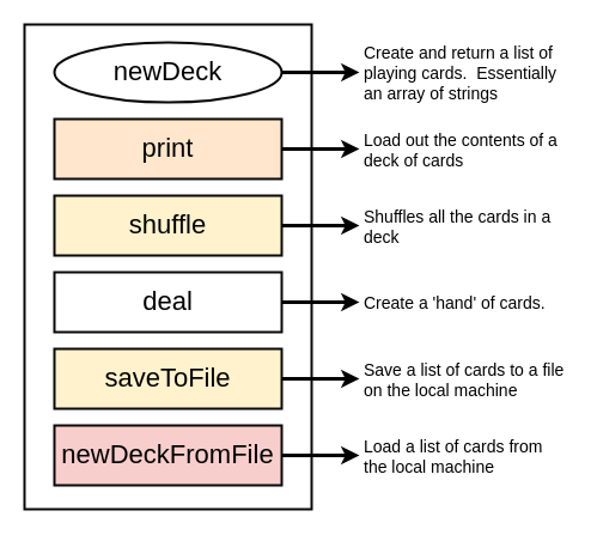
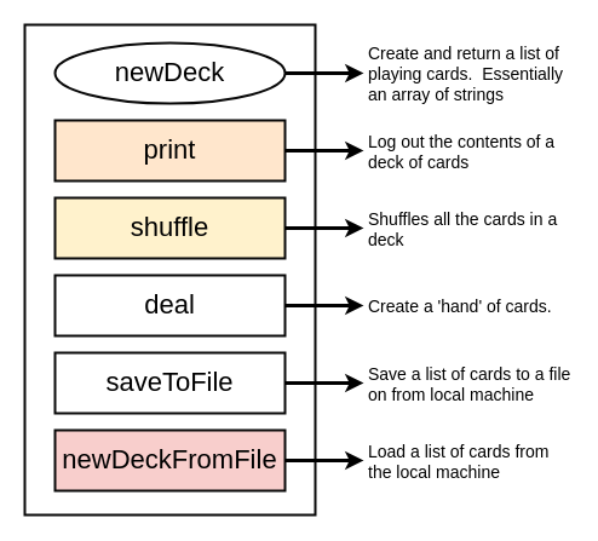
- <mxCell id="12" value="Load out the contents of a deck of cards" style="text;html=1;strokeColor=none;fillColor=none;align=left;verticalAlign=middle;whiteSpace=wrap;rounded=0;shadow=0;labelBackgroundColor=none;fontSize=14;fontColor=#000000;" parent="1" vertex="1"><mxGeometry x="302" y="97" width="170" height="55" as="geometry" /></mxCell>
+ <mxCell id="12" value="Log out the contents of a deck of cards" style="text;html=1;strokeColor=none;fillColor=none;align=left;verticalAlign=middle;whiteSpace=wrap;rounded=0;shadow=0;labelBackgroundColor=none;fontSize=14;fontColor=#000000;" parent="1" vertex="1"><mxGeometry x="302" y="97" width="170" height="55" as="geometry" /></mxCell>
- <mxCell id="8" value="saveToFile" style="rounded=0;whiteSpace=wrap;html=1;shadow=0;labelBackgroundColor=none;strokeColor=#080808;strokeWidth=2;fillColor=#fff2cc;fontSize=22;fontColor=#000000;align=center;" parent="1" vertex="1"><mxGeometry x="45" y="291" width="190" height="50" as="geometry" /></mxCell>
+ <mxCell id="8" value="saveToFile" style="rounded=0;whiteSpace=wrap;html=1;shadow=0;labelBackgroundColor=none;strokeColor=#080808;strokeWidth=2;fillColor=#ffffff;fontSize=22;fontColor=#000000;align=center;" parent="1" vertex="1"><mxGeometry x="45" y="291" width="190" height="50" as="geometry" /></mxCell>
- <mxCell id="18" value="Save a list of cards to a file on the local machine" style="text;html=1;strokeColor=none;fillColor=none;align=left;verticalAlign=middle;whiteSpace=wrap;rounded=0;shadow=0;labelBackgroundColor=none;fontSize=14;fontColor=#000000;" parent="1" vertex="1"><mxGeometry x="302" y="289" width="170" height="55" as="geometry" /></mxCell>
+ <mxCell id="18" value="Save a list of cards to a file on from local machine" style="text;html=1;strokeColor=none;fillColor=none;align=left;verticalAlign=middle;whiteSpace=wrap;rounded=0;shadow=0;labelBackgroundColor=none;fontSize=14;fontColor=#000000;" parent="1" vertex="1"><mxGeometry x="302" y="289" width="170" height="55" as="geometry" /></mxCell>
